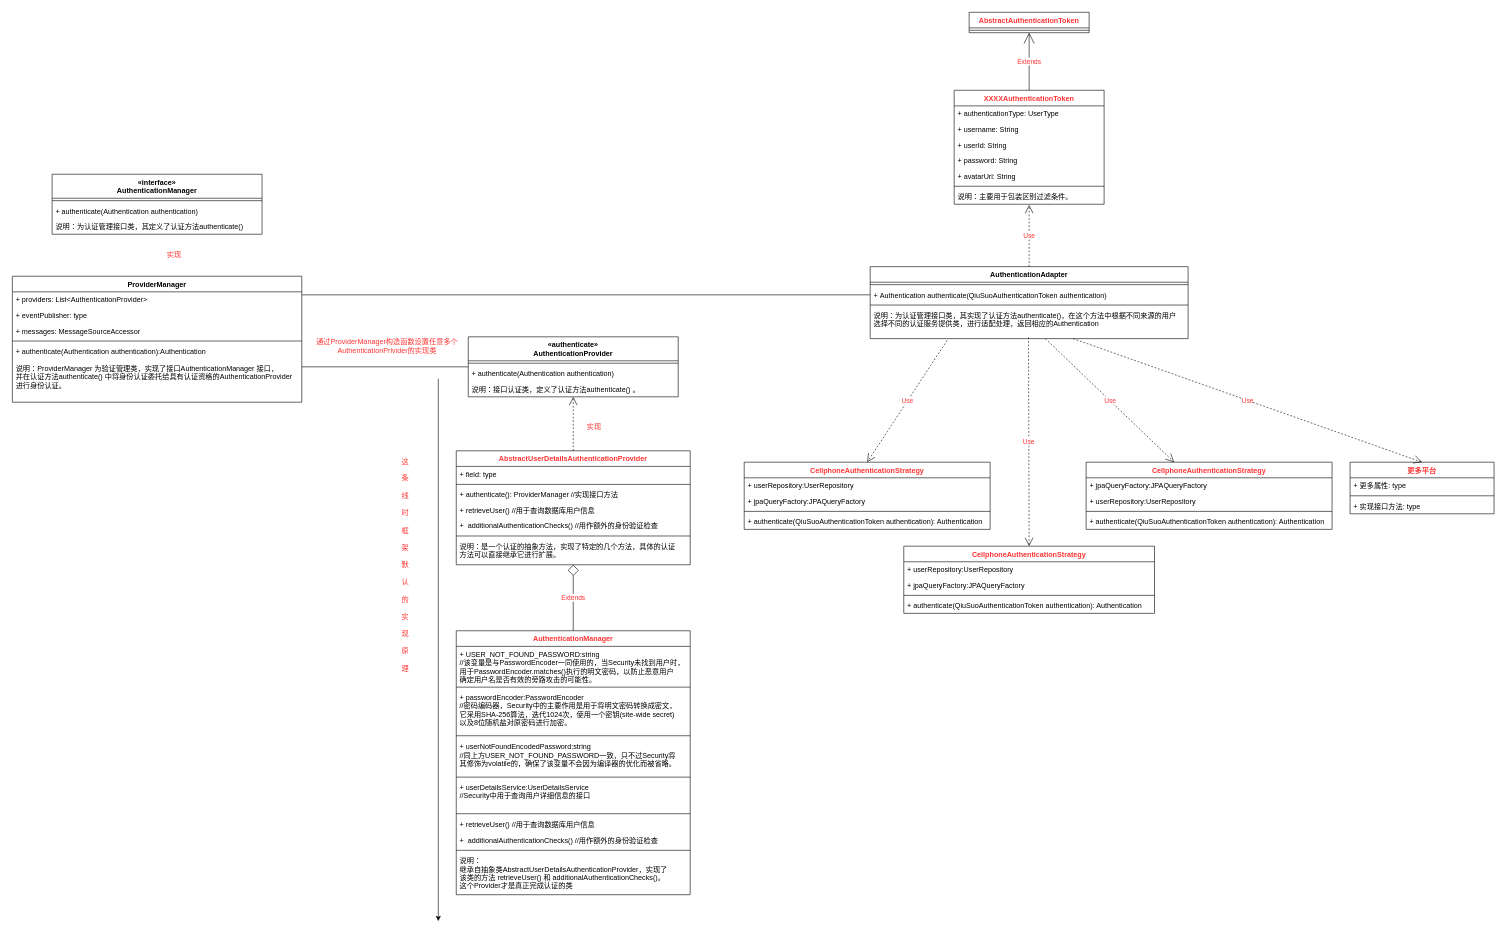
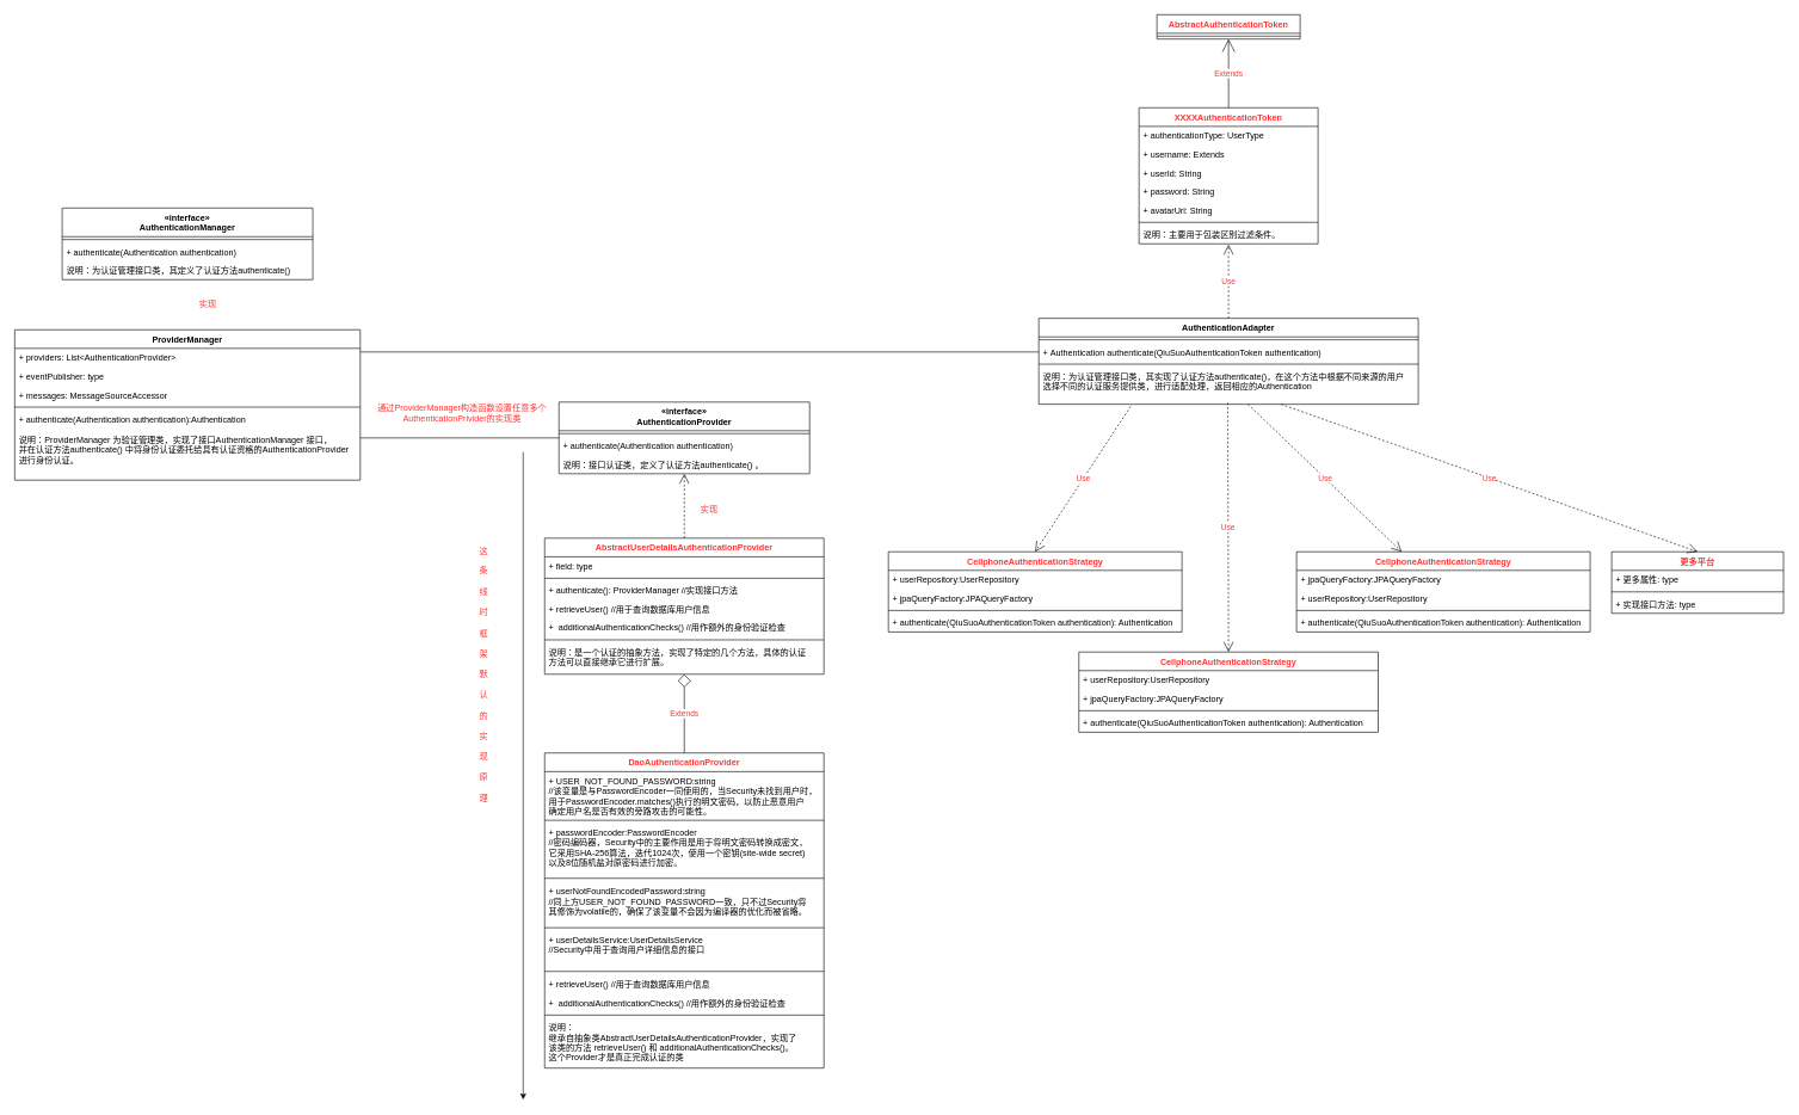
- <mxCell id="53" value="+ username: String" style="text;strokeColor=none;fillColor=none;align=left;verticalAlign=top;spacingLeft=4;spacingRight=4;overflow=hidden;rotatable=0;points=[[0,0.5],[1,0.5]];portConstraint=eastwest;" vertex="1" parent="51"><mxGeometry y="52" width="250" height="26" as="geometry" /></mxCell>
+ <mxCell id="53" value="+ username: Extends" style="text;strokeColor=none;fillColor=none;align=left;verticalAlign=top;spacingLeft=4;spacingRight=4;overflow=hidden;rotatable=0;points=[[0,0.5],[1,0.5]];portConstraint=eastwest;" vertex="1" parent="51"><mxGeometry y="52" width="250" height="26" as="geometry" /></mxCell>
- <mxCell id="13" value="«authenticate»&#10;AuthenticationProvider" style="swimlane;fontStyle=1;align=center;verticalAlign=top;childLayout=stackLayout;horizontal=1;startSize=40;horizontalStack=0;resizeParent=1;resizeParentMax=0;resizeLast=0;collapsible=1;marginBottom=0;" vertex="1" parent="1"><mxGeometry x="780" y="561" width="350" height="100" as="geometry" /></mxCell>
+ <mxCell id="13" value="«interface»&#10;AuthenticationProvider" style="swimlane;fontStyle=1;align=center;verticalAlign=top;childLayout=stackLayout;horizontal=1;startSize=40;horizontalStack=0;resizeParent=1;resizeParentMax=0;resizeLast=0;collapsible=1;marginBottom=0;" vertex="1" parent="1"><mxGeometry x="780" y="561" width="350" height="100" as="geometry" /></mxCell>
- <mxCell id="33" value="AuthenticationManager" style="swimlane;fontStyle=1;align=center;verticalAlign=top;childLayout=stackLayout;horizontal=1;startSize=26;horizontalStack=0;resizeParent=1;resizeParentMax=0;resizeLast=0;collapsible=1;marginBottom=0;fontColor=#FF3333;" vertex="1" parent="1"><mxGeometry x="760" y="1051" width="390" height="440" as="geometry" /></mxCell>
+ <mxCell id="33" value="DaoAuthenticationProvider" style="swimlane;fontStyle=1;align=center;verticalAlign=top;childLayout=stackLayout;horizontal=1;startSize=26;horizontalStack=0;resizeParent=1;resizeParentMax=0;resizeLast=0;collapsible=1;marginBottom=0;fontColor=#FF3333;" vertex="1" parent="1"><mxGeometry x="760" y="1051" width="390" height="440" as="geometry" /></mxCell>
